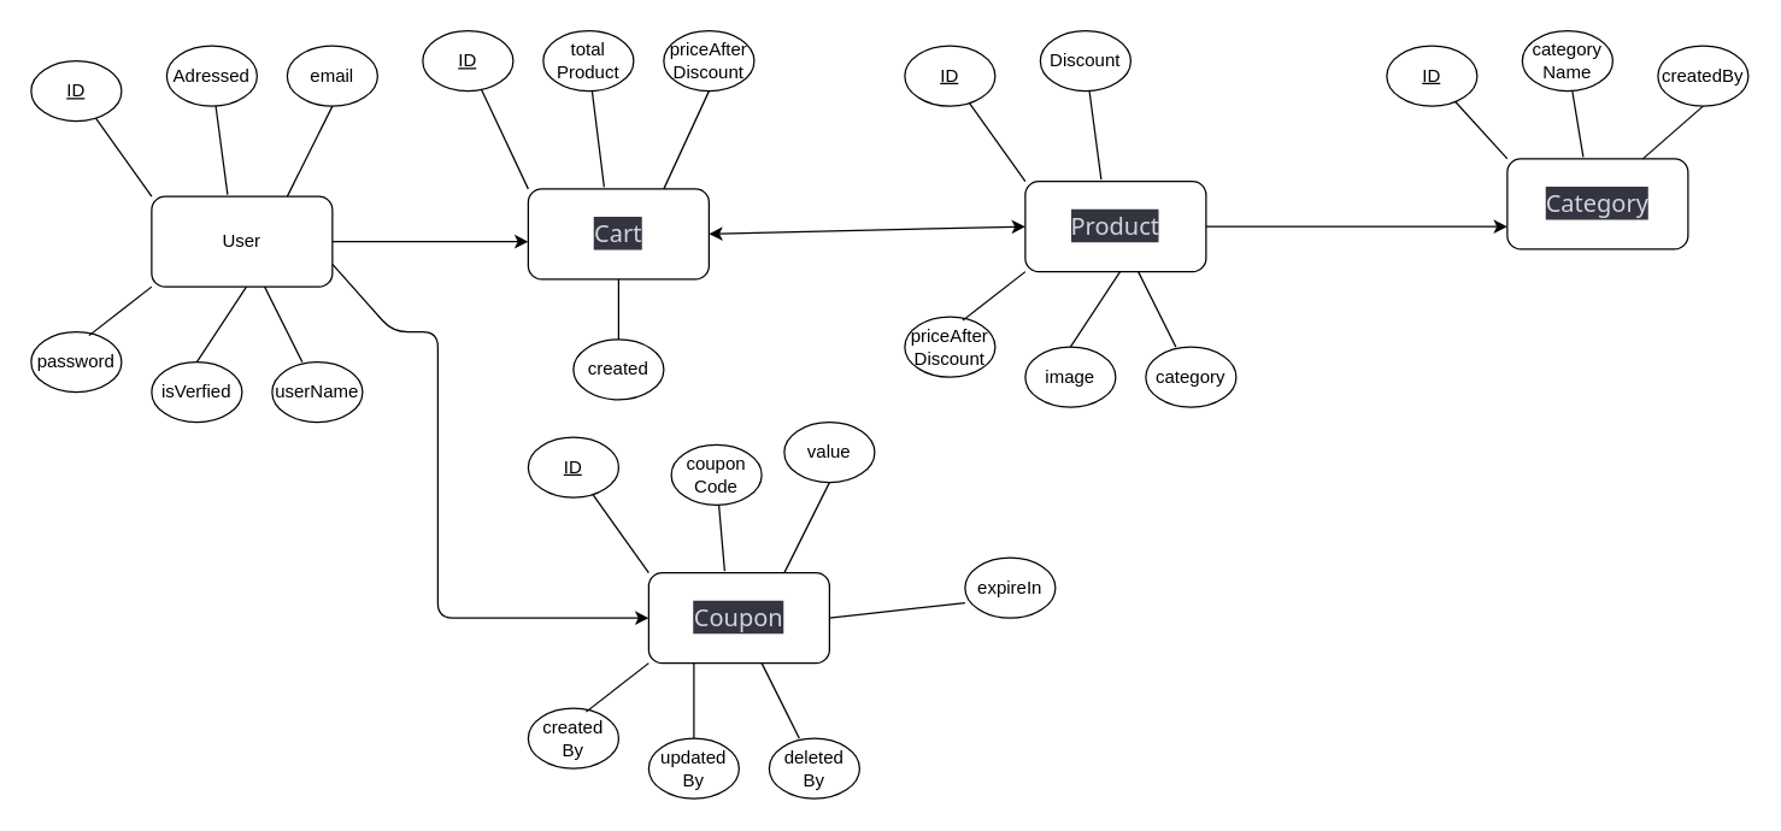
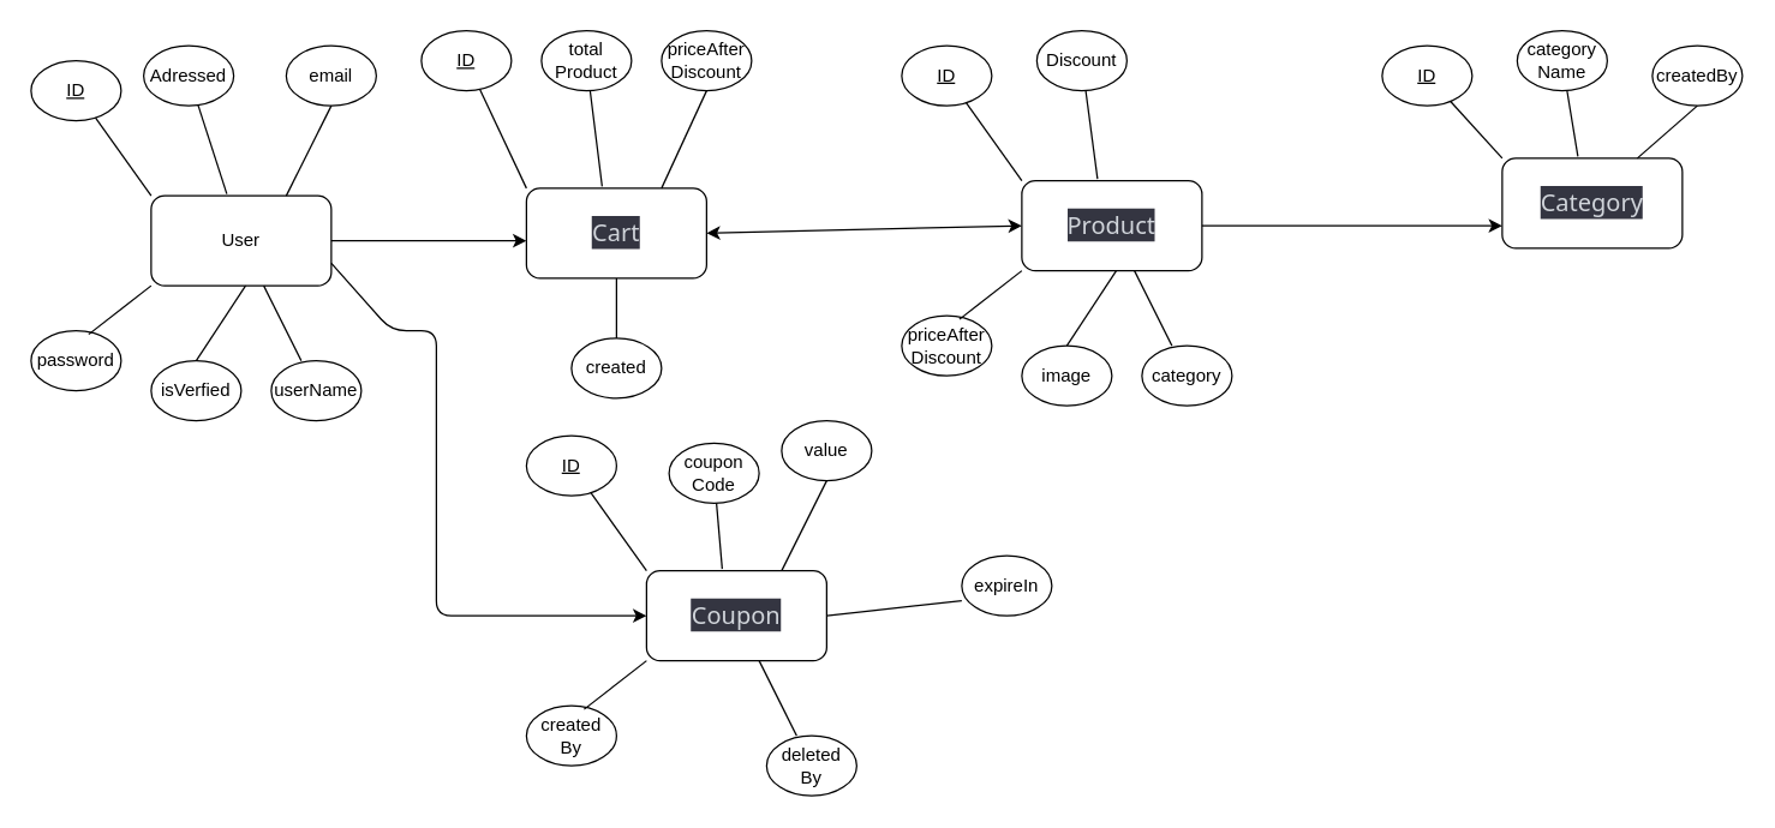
- <mxCell id="5" value="Adressed" style="ellipse;whiteSpace=wrap;html=1;" vertex="1" parent="1"><mxGeometry x="110" y="30" width="60" height="40" as="geometry" /></mxCell>
+ <mxCell id="5" value="Adressed" style="ellipse;whiteSpace=wrap;html=1;" vertex="1" parent="1"><mxGeometry x="95" y="30" width="60" height="40" as="geometry" /></mxCell>
- <mxCell id="44" value="" style="endArrow=none;html=1;exitX=0.5;exitY=0;exitDx=0;exitDy=0;entryX=0.25;entryY=1;entryDx=0;entryDy=0;" edge="1" parent="1" source="38" target="33"><mxGeometry width="50" height="50" relative="1" as="geometry"><mxPoint x="530" y="491.94" as="sourcePoint" /><mxPoint x="492.898" y="439.997" as="targetPoint" /></mxGeometry></mxCell>
- <mxCell id="38" value="updated&lt;br&gt;By" style="ellipse;whiteSpace=wrap;html=1;" vertex="1" parent="1"><mxGeometry x="430" y="490" width="60" height="40" as="geometry" /></mxCell>
